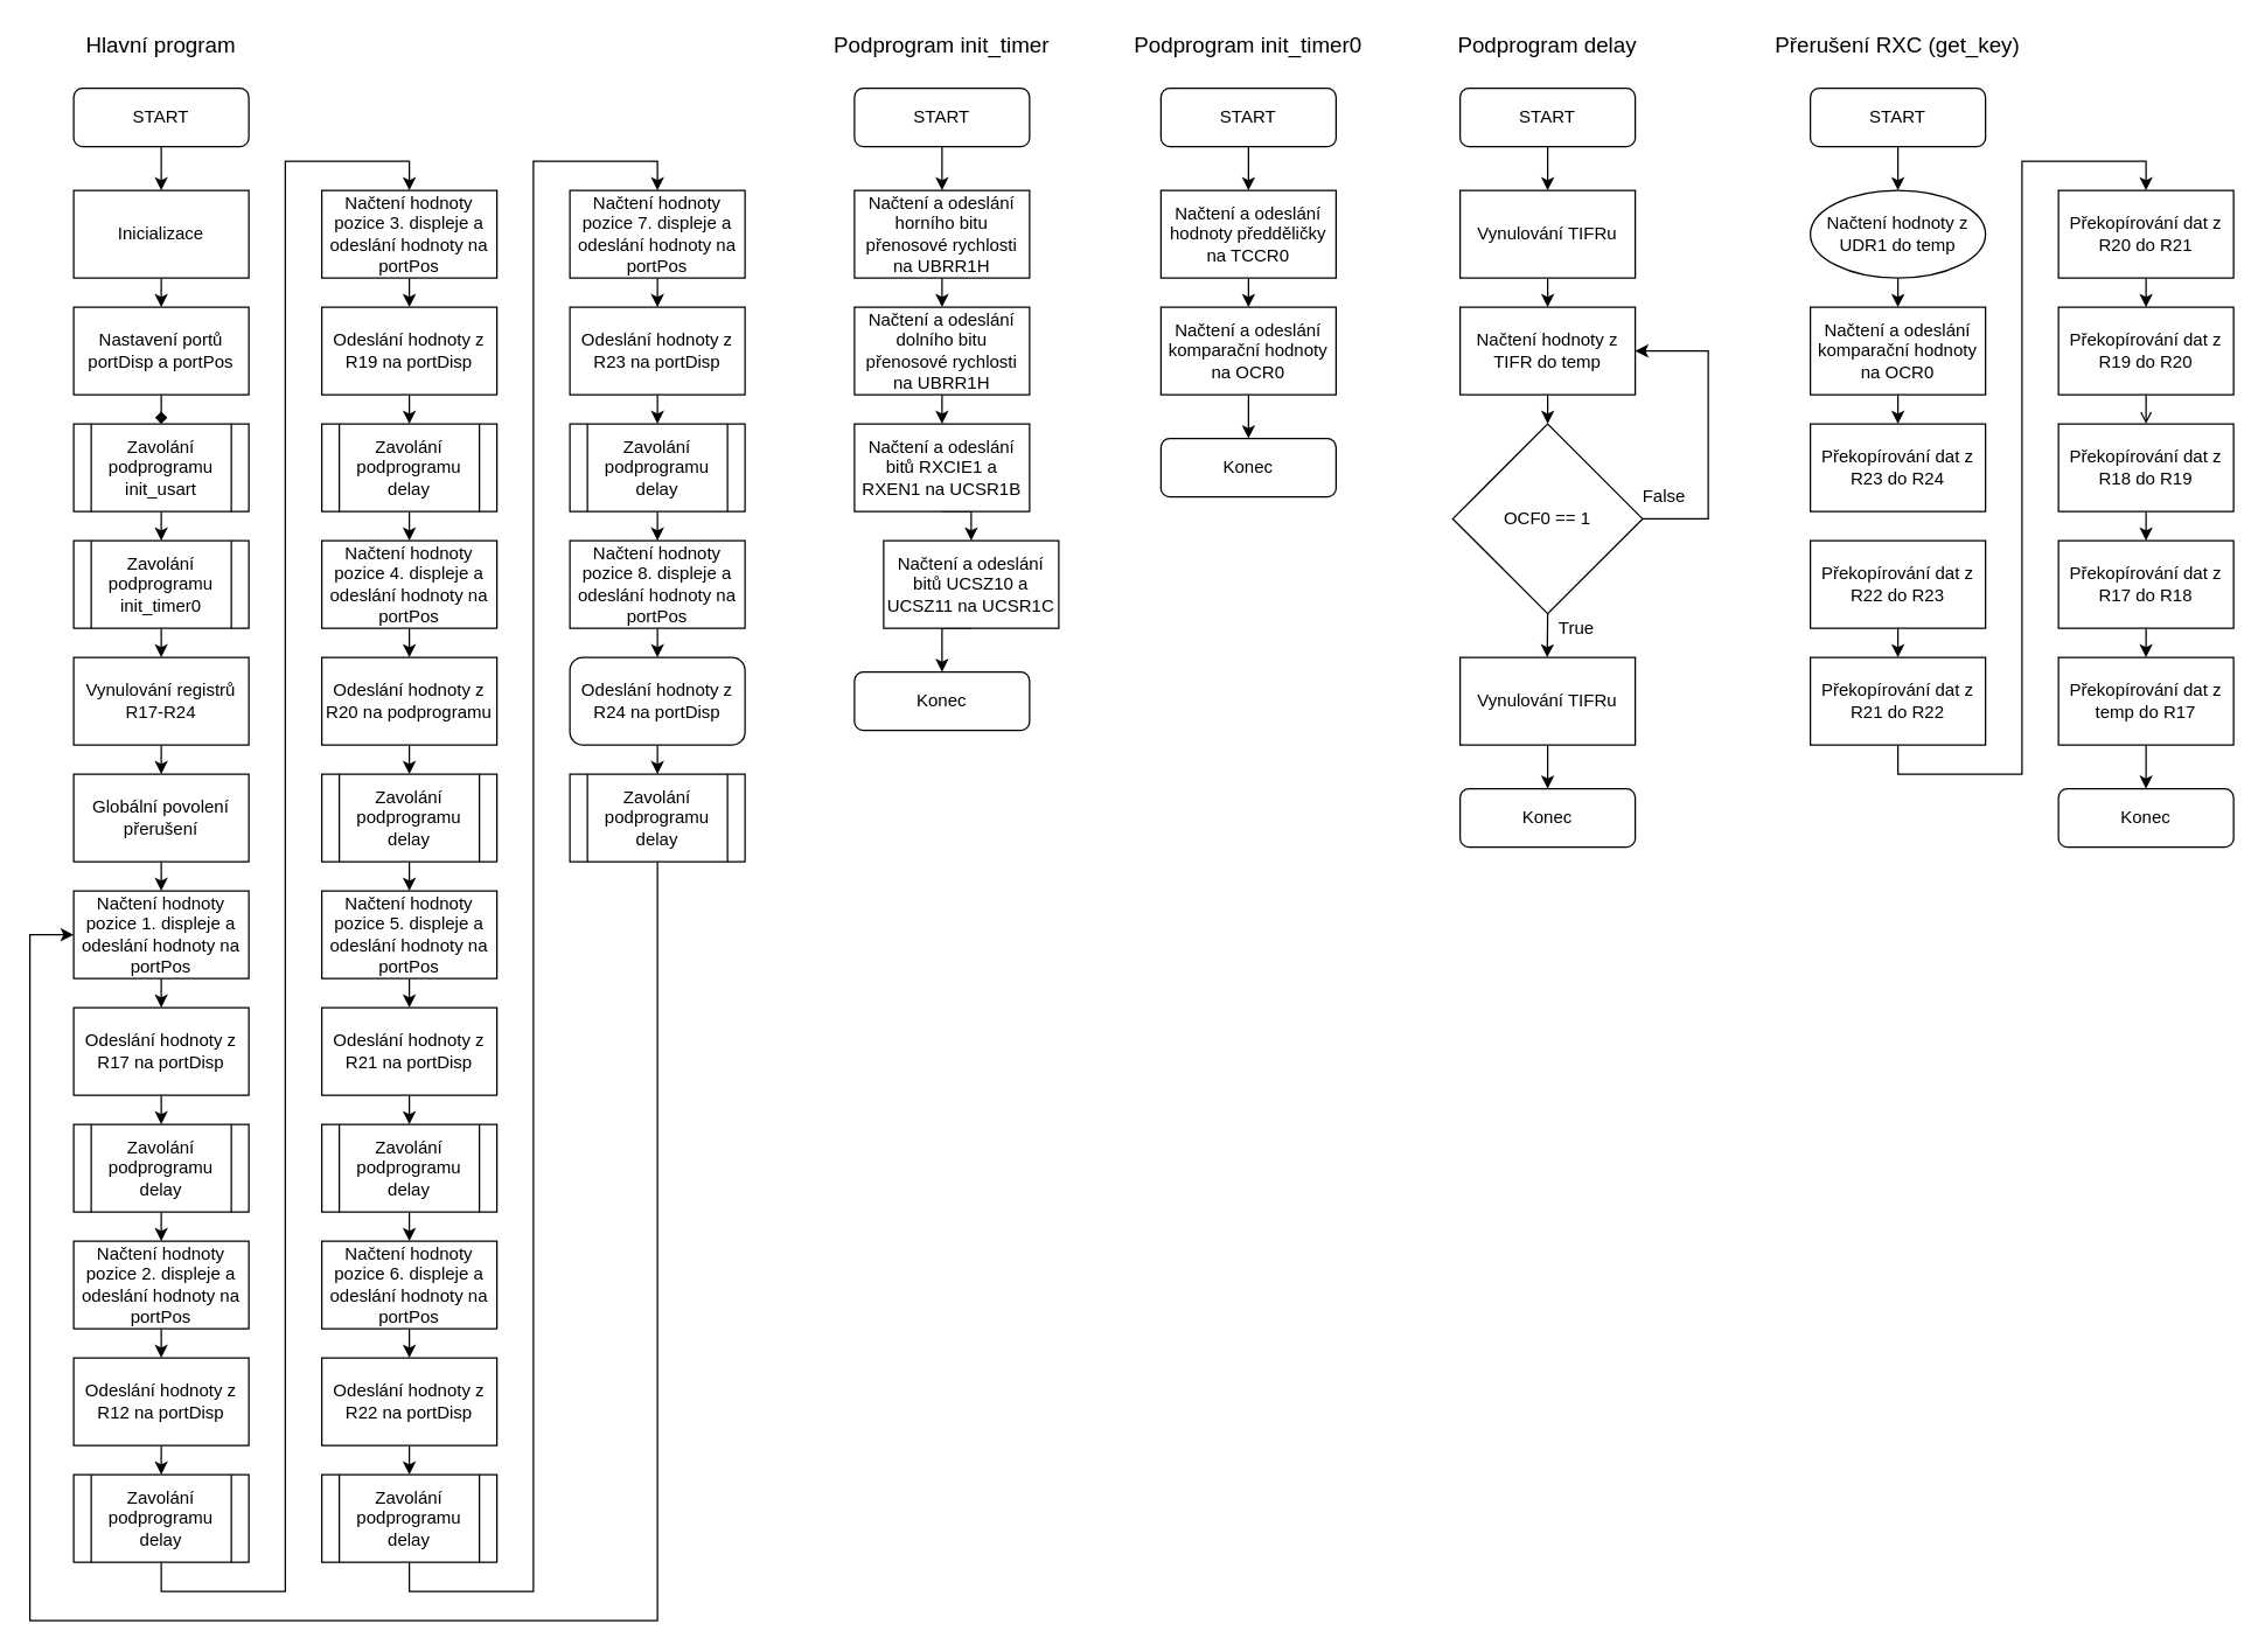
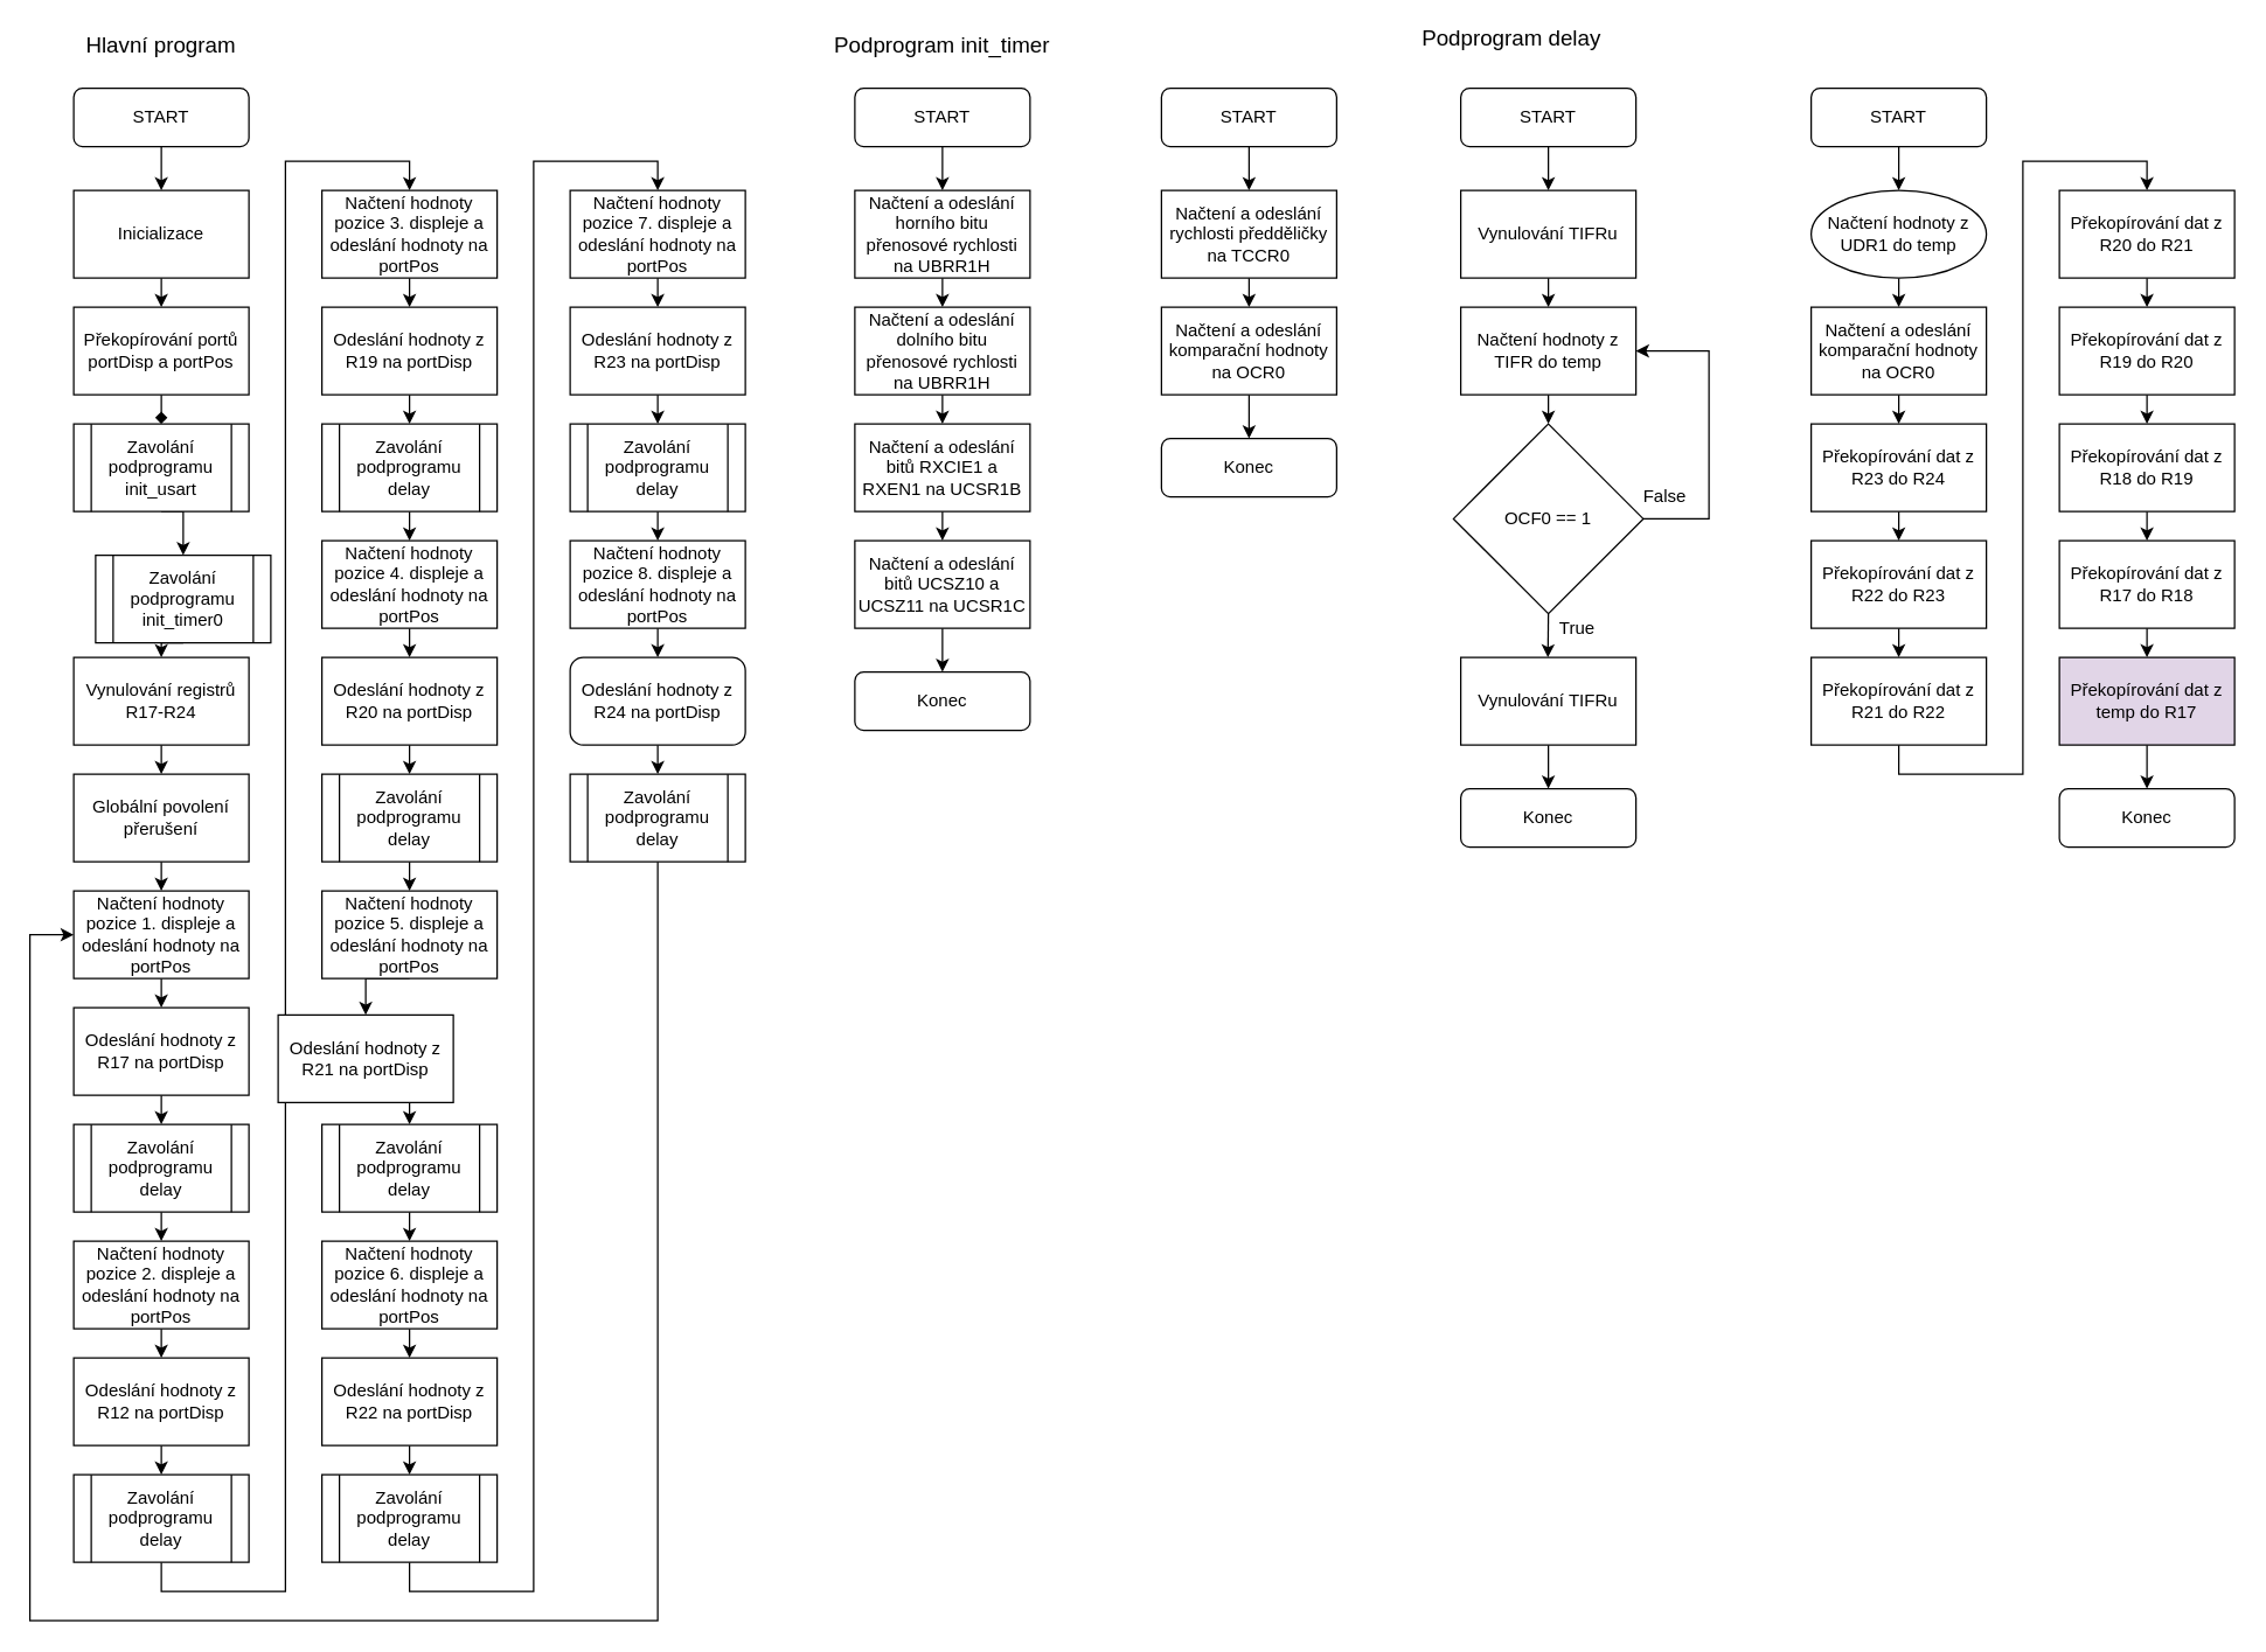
- <mxCell id="79" value="&lt;font style=&quot;font-size: 15px&quot;&gt;Podprogram init_timer0&lt;/font&gt;" style="text;html=1;strokeColor=none;fillColor=none;align=center;verticalAlign=middle;whiteSpace=wrap;rounded=0;" parent="1" vertex="1"><mxGeometry x="775" y="20" width="160" height="20" as="geometry" /></mxCell>
- <mxCell id="87" value="&lt;font style=&quot;font-size: 15px&quot;&gt;Podprogram delay&lt;/font&gt;" style="text;html=1;strokeColor=none;fillColor=none;align=center;verticalAlign=middle;whiteSpace=wrap;rounded=0;" parent="1" vertex="1"><mxGeometry x="980" y="20" width="160" height="20" as="geometry" /></mxCell>
+ <mxCell id="87" value="&lt;font style=&quot;font-size: 15px&quot;&gt;Podprogram delay&lt;/font&gt;" style="text;html=1;strokeColor=none;fillColor=none;align=center;verticalAlign=middle;whiteSpace=wrap;rounded=0;" parent="1" vertex="1"><mxGeometry x="955" y="15" width="160" height="20" as="geometry" /></mxCell>
- <mxCell id="102" value="&lt;font style=&quot;font-size: 15px&quot;&gt;Přerušení RXC (get_key)&lt;/font&gt;" style="text;html=1;strokeColor=none;fillColor=none;align=center;verticalAlign=middle;whiteSpace=wrap;rounded=0;" parent="1" vertex="1"><mxGeometry x="1215" y="20" width="170" height="20" as="geometry" /></mxCell>
- <mxCell id="81" value="Načtení a odeslání hodnoty předděličky na TCCR0" style="rounded=0;whiteSpace=wrap;html=1;" parent="1" vertex="1"><mxGeometry x="795" y="130" width="120" height="60" as="geometry" /></mxCell>
+ <mxCell id="81" value="Načtení a odeslání rychlosti předděličky na TCCR0" style="rounded=0;whiteSpace=wrap;html=1;" parent="1" vertex="1"><mxGeometry x="795" y="130" width="120" height="60" as="geometry" /></mxCell>
- <mxCell id="9" value="Nastavení portů portDisp a portPos" style="rounded=0;whiteSpace=wrap;html=1;" parent="1" vertex="1"><mxGeometry x="50" y="210" width="120" height="60" as="geometry" /></mxCell>
+ <mxCell id="9" value="Překopírování portů portDisp a portPos" style="rounded=0;whiteSpace=wrap;html=1;" parent="1" vertex="1"><mxGeometry x="50" y="210" width="120" height="60" as="geometry" /></mxCell>
- <mxCell id="116" style="edgeStyle=orthogonalEdgeStyle;rounded=0;orthogonalLoop=1;jettySize=auto;html=1;exitX=0.5;exitY=1;exitDx=0;exitDy=0;entryX=0.5;entryY=0;entryDx=0;entryDy=0;endArrow=open;" parent="1" source="117" target="119" edge="1"><mxGeometry relative="1" as="geometry" /></mxCell>
+ <mxCell id="116" style="edgeStyle=orthogonalEdgeStyle;rounded=0;orthogonalLoop=1;jettySize=auto;html=1;exitX=0.5;exitY=1;exitDx=0;exitDy=0;entryX=0.5;entryY=0;entryDx=0;entryDy=0;" parent="1" source="117" target="119" edge="1"><mxGeometry relative="1" as="geometry" /></mxCell>
+ <mxCell id="108" style="edgeStyle=orthogonalEdgeStyle;rounded=0;orthogonalLoop=1;jettySize=auto;html=1;exitX=0.5;exitY=1;exitDx=0;exitDy=0;entryX=0.5;entryY=0;entryDx=0;entryDy=0;" parent="1" source="109" target="111" edge="1"><mxGeometry relative="1" as="geometry" /></mxCell>
- <mxCell id="13" value="Zavolání podprogramu init_timer0" style="shape=process;whiteSpace=wrap;html=1;backgroundOutline=1;" parent="1" vertex="1"><mxGeometry x="50" y="370" width="120" height="60" as="geometry" /></mxCell>
+ <mxCell id="13" value="Zavolání podprogramu init_timer0" style="shape=process;whiteSpace=wrap;html=1;backgroundOutline=1;" parent="1" vertex="1"><mxGeometry x="65" y="380" width="120" height="60" as="geometry" /></mxCell>
- <mxCell id="75" value="Načtení a odeslání bitů UCSZ10 a UCSZ11&amp;nbsp;na UCSR1C" style="rounded=0;whiteSpace=wrap;html=1;" parent="1" vertex="1"><mxGeometry x="605" y="370" width="120" height="60" as="geometry" /></mxCell>
+ <mxCell id="75" value="Načtení a odeslání bitů UCSZ10 a UCSZ11&amp;nbsp;na UCSR1C" style="rounded=0;whiteSpace=wrap;html=1;" parent="1" vertex="1"><mxGeometry x="585" y="370" width="120" height="60" as="geometry" /></mxCell>
- <mxCell id="37" value="Odeslání hodnoty z R20 na podprogramu" style="rounded=0;whiteSpace=wrap;html=1;" parent="1" vertex="1"><mxGeometry x="220" y="450" width="120" height="60" as="geometry" /></mxCell>
+ <mxCell id="37" value="Odeslání hodnoty z R20 na portDisp" style="rounded=0;whiteSpace=wrap;html=1;" parent="1" vertex="1"><mxGeometry x="220" y="450" width="120" height="60" as="geometry" /></mxCell>
- <mxCell id="123" value="Překopírování dat z temp do R17" style="rounded=0;whiteSpace=wrap;html=1;" parent="1" vertex="1"><mxGeometry x="1410" y="450" width="120" height="60" as="geometry" /></mxCell>
+ <mxCell id="123" value="Překopírování dat z temp do R17" style="rounded=0;whiteSpace=wrap;html=1;fillColor=#e1d5e7;" parent="1" vertex="1"><mxGeometry x="1410" y="450" width="120" height="60" as="geometry" /></mxCell>
- <mxCell id="43" value="Odeslání hodnoty z R21 na portDisp" style="rounded=0;whiteSpace=wrap;html=1;" parent="1" vertex="1"><mxGeometry x="220" y="690" width="120" height="60" as="geometry" /></mxCell>
+ <mxCell id="43" value="Odeslání hodnoty z R21 na portDisp" style="rounded=0;whiteSpace=wrap;html=1;" parent="1" vertex="1"><mxGeometry x="190" y="695" width="120" height="60" as="geometry" /></mxCell>
